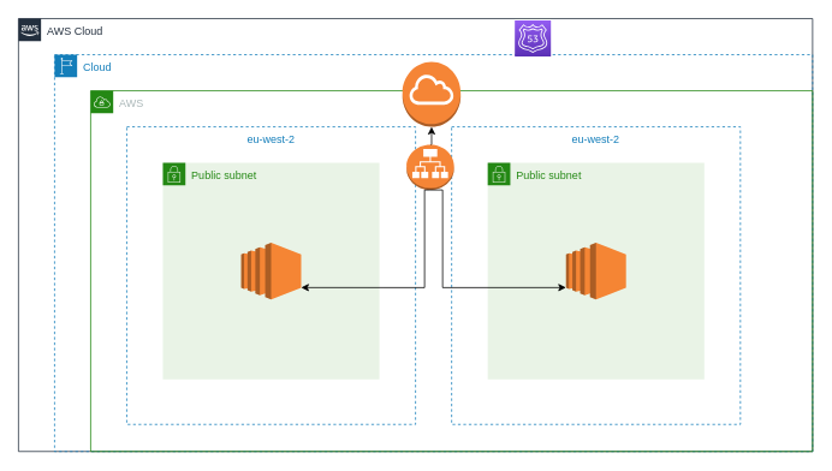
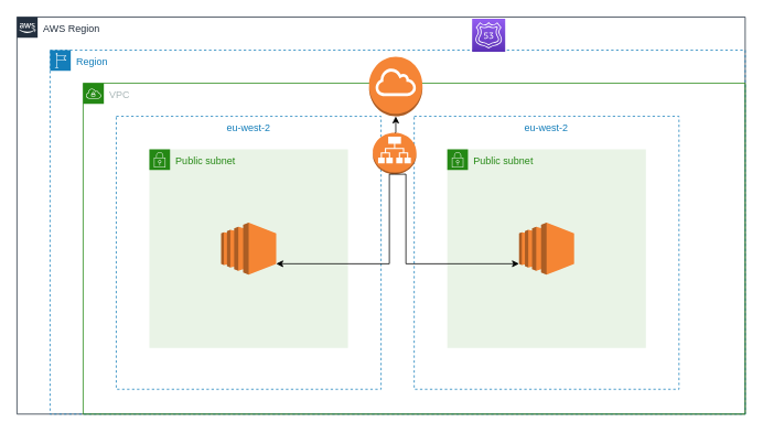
- <mxCell id="2" value="AWS Cloud" style="points=[[0,0],[0.25,0],[0.5,0],[0.75,0],[1,0],[1,0.25],[1,0.5],[1,0.75],[1,1],[0.75,1],[0.5,1],[0.25,1],[0,1],[0,0.75],[0,0.5],[0,0.25]];outlineConnect=0;gradientColor=none;html=1;whiteSpace=wrap;fontSize=12;fontStyle=0;container=1;pointerEvents=0;collapsible=0;recursiveResize=0;shape=mxgraph.aws4.group;grIcon=mxgraph.aws4.group_aws_cloud_alt;strokeColor=#232F3E;fillColor=none;verticalAlign=top;align=left;spacingLeft=30;fontColor=#232F3E;dashed=0;" parent="1" vertex="1"><mxGeometry x="20" y="20" width="880" height="480" as="geometry" /></mxCell>
+ <mxCell id="2" value="AWS Region" style="points=[[0,0],[0.25,0],[0.5,0],[0.75,0],[1,0],[1,0.25],[1,0.5],[1,0.75],[1,1],[0.75,1],[0.5,1],[0.25,1],[0,1],[0,0.75],[0,0.5],[0,0.25]];outlineConnect=0;gradientColor=none;html=1;whiteSpace=wrap;fontSize=12;fontStyle=0;container=1;pointerEvents=0;collapsible=0;recursiveResize=0;shape=mxgraph.aws4.group;grIcon=mxgraph.aws4.group_aws_cloud_alt;strokeColor=#232F3E;fillColor=none;verticalAlign=top;align=left;spacingLeft=30;fontColor=#232F3E;dashed=0;" parent="1" vertex="1"><mxGeometry x="20" y="20" width="880" height="480" as="geometry" /></mxCell>
- <mxCell id="3" value="Cloud" style="points=[[0,0],[0.25,0],[0.5,0],[0.75,0],[1,0],[1,0.25],[1,0.5],[1,0.75],[1,1],[0.75,1],[0.5,1],[0.25,1],[0,1],[0,0.75],[0,0.5],[0,0.25]];outlineConnect=0;gradientColor=none;html=1;whiteSpace=wrap;fontSize=12;fontStyle=0;container=1;pointerEvents=0;collapsible=0;recursiveResize=0;shape=mxgraph.aws4.group;grIcon=mxgraph.aws4.group_region;strokeColor=#147EBA;fillColor=none;verticalAlign=top;align=left;spacingLeft=30;fontColor=#147EBA;dashed=1;" parent="2" vertex="1"><mxGeometry x="40" y="40" width="840" height="440" as="geometry" /></mxCell>
+ <mxCell id="3" value="Region" style="points=[[0,0],[0.25,0],[0.5,0],[0.75,0],[1,0],[1,0.25],[1,0.5],[1,0.75],[1,1],[0.75,1],[0.5,1],[0.25,1],[0,1],[0,0.75],[0,0.5],[0,0.25]];outlineConnect=0;gradientColor=none;html=1;whiteSpace=wrap;fontSize=12;fontStyle=0;container=1;pointerEvents=0;collapsible=0;recursiveResize=0;shape=mxgraph.aws4.group;grIcon=mxgraph.aws4.group_region;strokeColor=#147EBA;fillColor=none;verticalAlign=top;align=left;spacingLeft=30;fontColor=#147EBA;dashed=1;" parent="2" vertex="1"><mxGeometry x="40" y="40" width="840" height="440" as="geometry" /></mxCell>
- <mxCell id="6" value="AWS" style="points=[[0,0],[0.25,0],[0.5,0],[0.75,0],[1,0],[1,0.25],[1,0.5],[1,0.75],[1,1],[0.75,1],[0.5,1],[0.25,1],[0,1],[0,0.75],[0,0.5],[0,0.25]];outlineConnect=0;gradientColor=none;html=1;whiteSpace=wrap;fontSize=12;fontStyle=0;container=1;pointerEvents=0;collapsible=0;recursiveResize=0;shape=mxgraph.aws4.group;grIcon=mxgraph.aws4.group_vpc;strokeColor=#248814;fillColor=none;verticalAlign=top;align=left;spacingLeft=30;fontColor=#AAB7B8;dashed=0;" parent="3" vertex="1"><mxGeometry x="40" y="40" width="800" height="400" as="geometry" /></mxCell>
+ <mxCell id="6" value="VPC" style="points=[[0,0],[0.25,0],[0.5,0],[0.75,0],[1,0],[1,0.25],[1,0.5],[1,0.75],[1,1],[0.75,1],[0.5,1],[0.25,1],[0,1],[0,0.75],[0,0.5],[0,0.25]];outlineConnect=0;gradientColor=none;html=1;whiteSpace=wrap;fontSize=12;fontStyle=0;container=1;pointerEvents=0;collapsible=0;recursiveResize=0;shape=mxgraph.aws4.group;grIcon=mxgraph.aws4.group_vpc;strokeColor=#248814;fillColor=none;verticalAlign=top;align=left;spacingLeft=30;fontColor=#AAB7B8;dashed=0;" parent="3" vertex="1"><mxGeometry x="40" y="40" width="800" height="400" as="geometry" /></mxCell>
